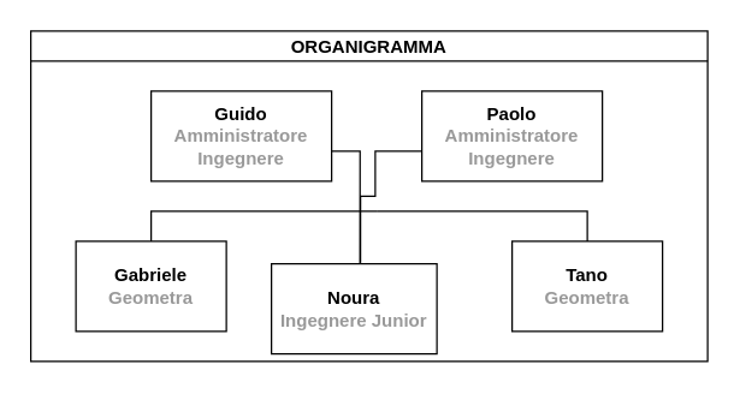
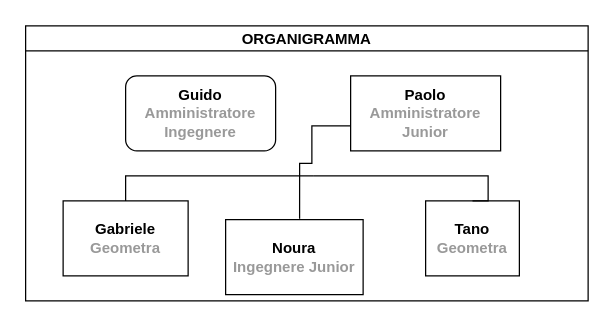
- <mxCell id="3" value="&lt;b&gt;Guido&lt;/b&gt;&lt;br&gt;&lt;b&gt;&lt;font color=&quot;#999999&quot;&gt;Amministratore&lt;br&gt;Ingegnere&lt;/font&gt;&lt;/b&gt;" style="whiteSpace=wrap;html=1;align=center;treeFolding=1;treeMoving=1;newEdgeStyle={&quot;edgeStyle&quot;:&quot;elbowEdgeStyle&quot;,&quot;startArrow&quot;:&quot;none&quot;,&quot;endArrow&quot;:&quot;none&quot;};" vertex="1" parent="2"><mxGeometry x="80" y="40" width="120" height="60" as="geometry" /></mxCell>
+ <mxCell id="3" value="&lt;b&gt;Guido&lt;/b&gt;&lt;br&gt;&lt;b&gt;&lt;font color=&quot;#999999&quot;&gt;Amministratore&lt;br&gt;Ingegnere&lt;/font&gt;&lt;/b&gt;" style="whiteSpace=wrap;html=1;align=center;treeFolding=1;treeMoving=1;newEdgeStyle={&quot;edgeStyle&quot;:&quot;elbowEdgeStyle&quot;,&quot;startArrow&quot;:&quot;none&quot;,&quot;endArrow&quot;:&quot;none&quot;};rounded=1;" vertex="1" parent="2"><mxGeometry x="80" y="40" width="120" height="60" as="geometry" /></mxCell>
- <mxCell id="7" value="&lt;b&gt;Paolo&lt;br&gt;&lt;font color=&quot;#999999&quot;&gt;Amministratore&lt;br&gt;Ingegnere&lt;/font&gt;&lt;/b&gt;" style="whiteSpace=wrap;html=1;align=center;treeFolding=1;treeMoving=1;newEdgeStyle={&quot;edgeStyle&quot;:&quot;elbowEdgeStyle&quot;,&quot;startArrow&quot;:&quot;none&quot;,&quot;endArrow&quot;:&quot;none&quot;};" vertex="1" parent="2"><mxGeometry x="260" y="40" width="120" height="60" as="geometry" /></mxCell>
+ <mxCell id="7" value="&lt;b&gt;Paolo&lt;br&gt;&lt;font color=&quot;#999999&quot;&gt;Amministratore&lt;br&gt;Junior&lt;/font&gt;&lt;/b&gt;" style="whiteSpace=wrap;html=1;align=center;treeFolding=1;treeMoving=1;newEdgeStyle={&quot;edgeStyle&quot;:&quot;elbowEdgeStyle&quot;,&quot;startArrow&quot;:&quot;none&quot;,&quot;endArrow&quot;:&quot;none&quot;};" vertex="1" parent="2"><mxGeometry x="260" y="40" width="120" height="60" as="geometry" /></mxCell>
- <mxCell id="9" value="" style="endArrow=none;html=1;rounded=0;fontColor=#999999;exitX=0.535;exitY=-0.007;exitDx=0;exitDy=0;exitPerimeter=0;edgeStyle=orthogonalEdgeStyle;entryX=1;entryY=0.667;entryDx=0;entryDy=0;entryPerimeter=0;" edge="1" parent="2" source="5" target="3"><mxGeometry width="50" height="50" relative="1" as="geometry"><mxPoint x="210" y="130" as="sourcePoint" /><mxPoint x="229" y="80" as="targetPoint" /></mxGeometry></mxCell>
- <mxCell id="6" value="&lt;b&gt;Tano&lt;br&gt;&lt;font color=&quot;#999999&quot;&gt;Geometra&lt;/font&gt;&lt;/b&gt;" style="whiteSpace=wrap;html=1;align=center;verticalAlign=middle;treeFolding=1;treeMoving=1;newEdgeStyle={&quot;edgeStyle&quot;:&quot;elbowEdgeStyle&quot;,&quot;startArrow&quot;:&quot;none&quot;,&quot;endArrow&quot;:&quot;none&quot;};" vertex="1" parent="2"><mxGeometry x="320" y="140" width="100" height="60" as="geometry" /></mxCell>
+ <mxCell id="6" value="&lt;b&gt;Tano&lt;br&gt;&lt;font color=&quot;#999999&quot;&gt;Geometra&lt;/font&gt;&lt;/b&gt;" style="whiteSpace=wrap;html=1;align=center;verticalAlign=middle;treeFolding=1;treeMoving=1;newEdgeStyle={&quot;edgeStyle&quot;:&quot;elbowEdgeStyle&quot;,&quot;startArrow&quot;:&quot;none&quot;,&quot;endArrow&quot;:&quot;none&quot;};" vertex="1" parent="2"><mxGeometry x="320" y="140" width="75" height="60" as="geometry" /></mxCell>
